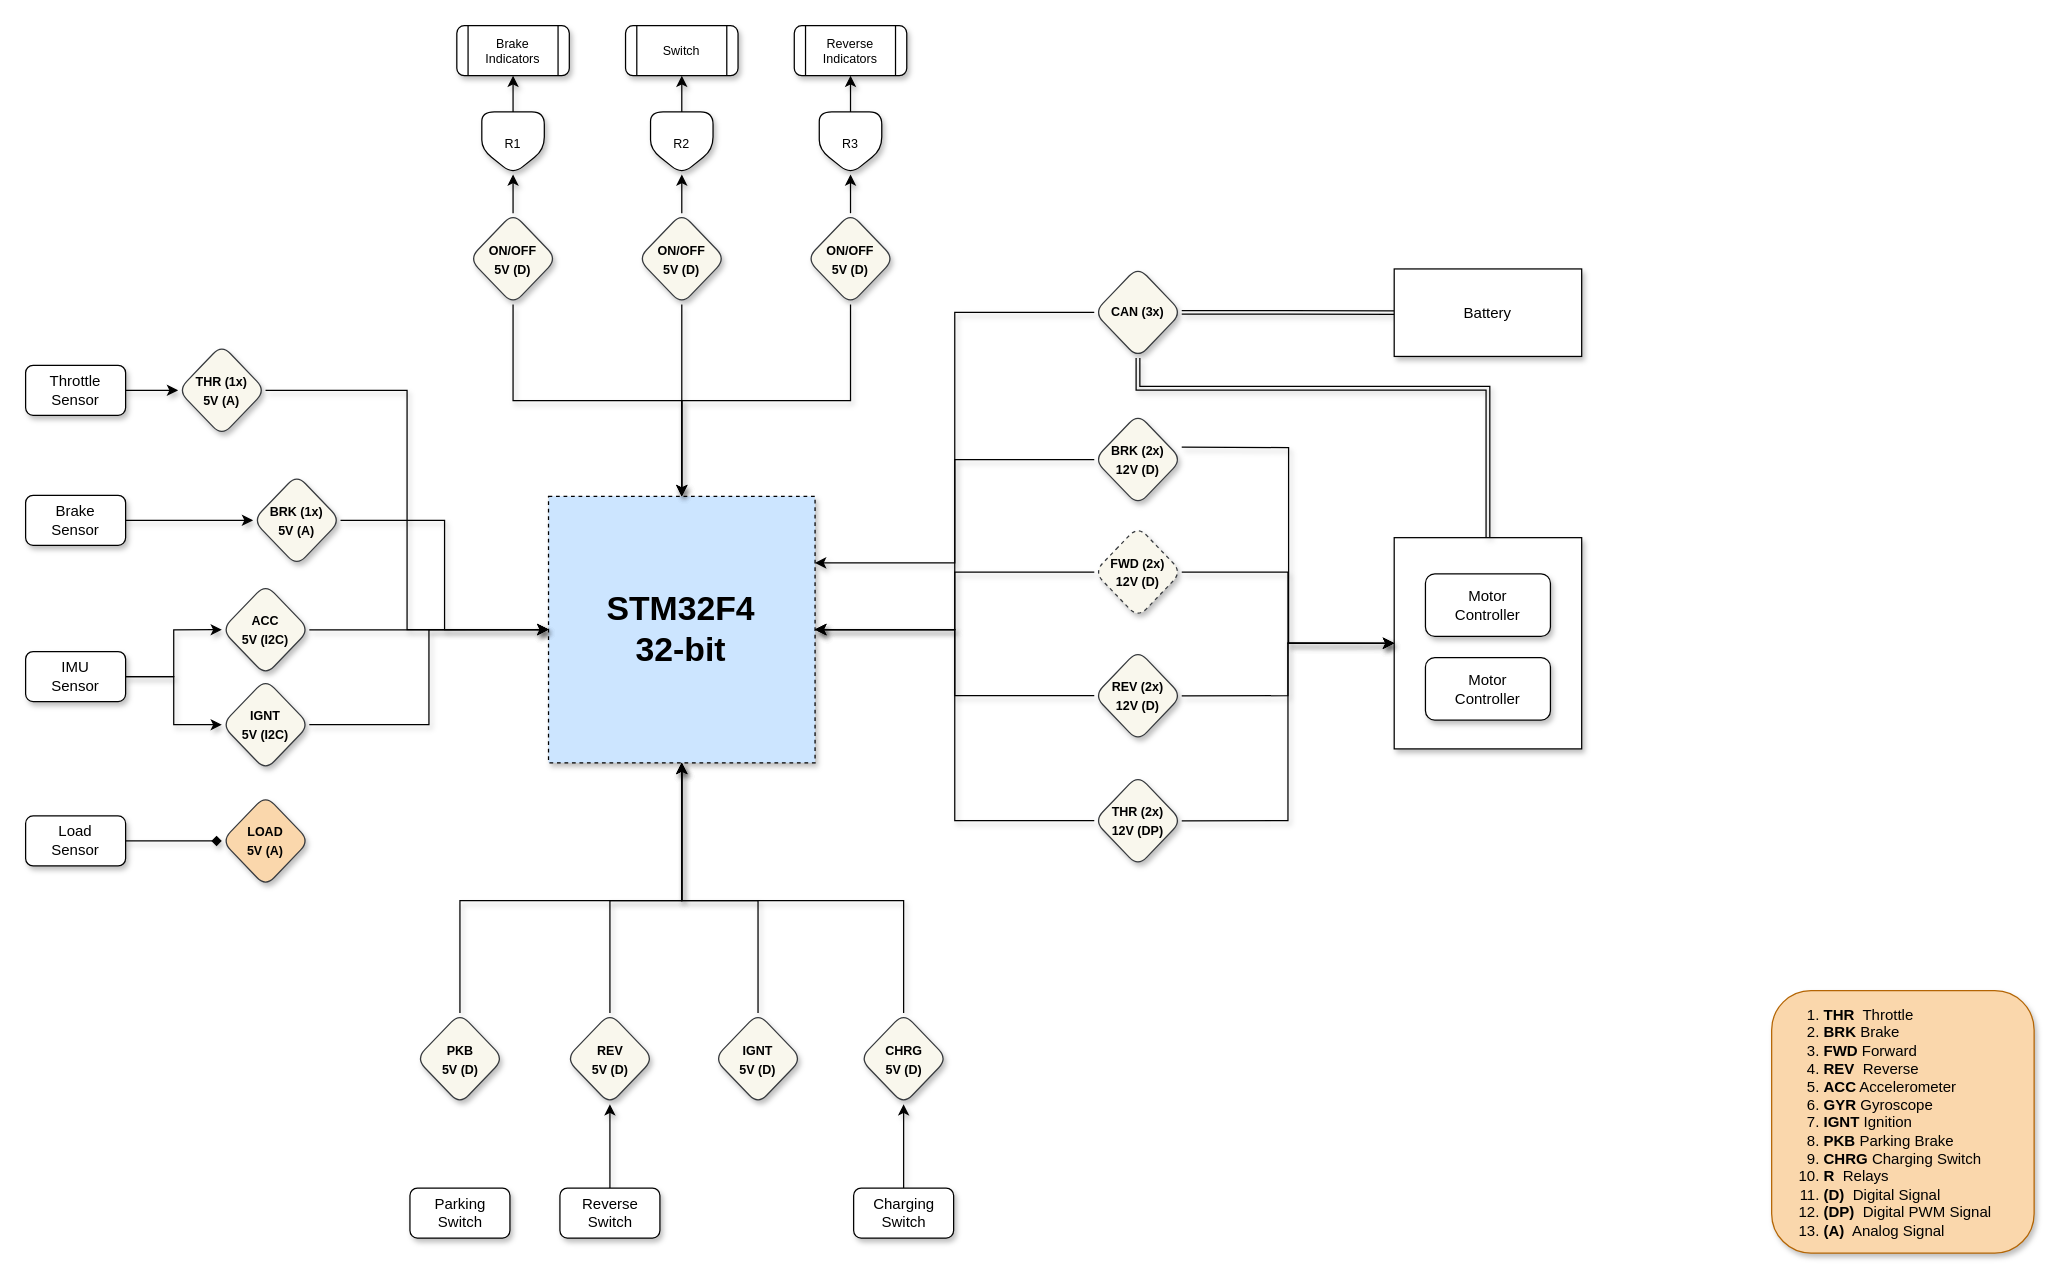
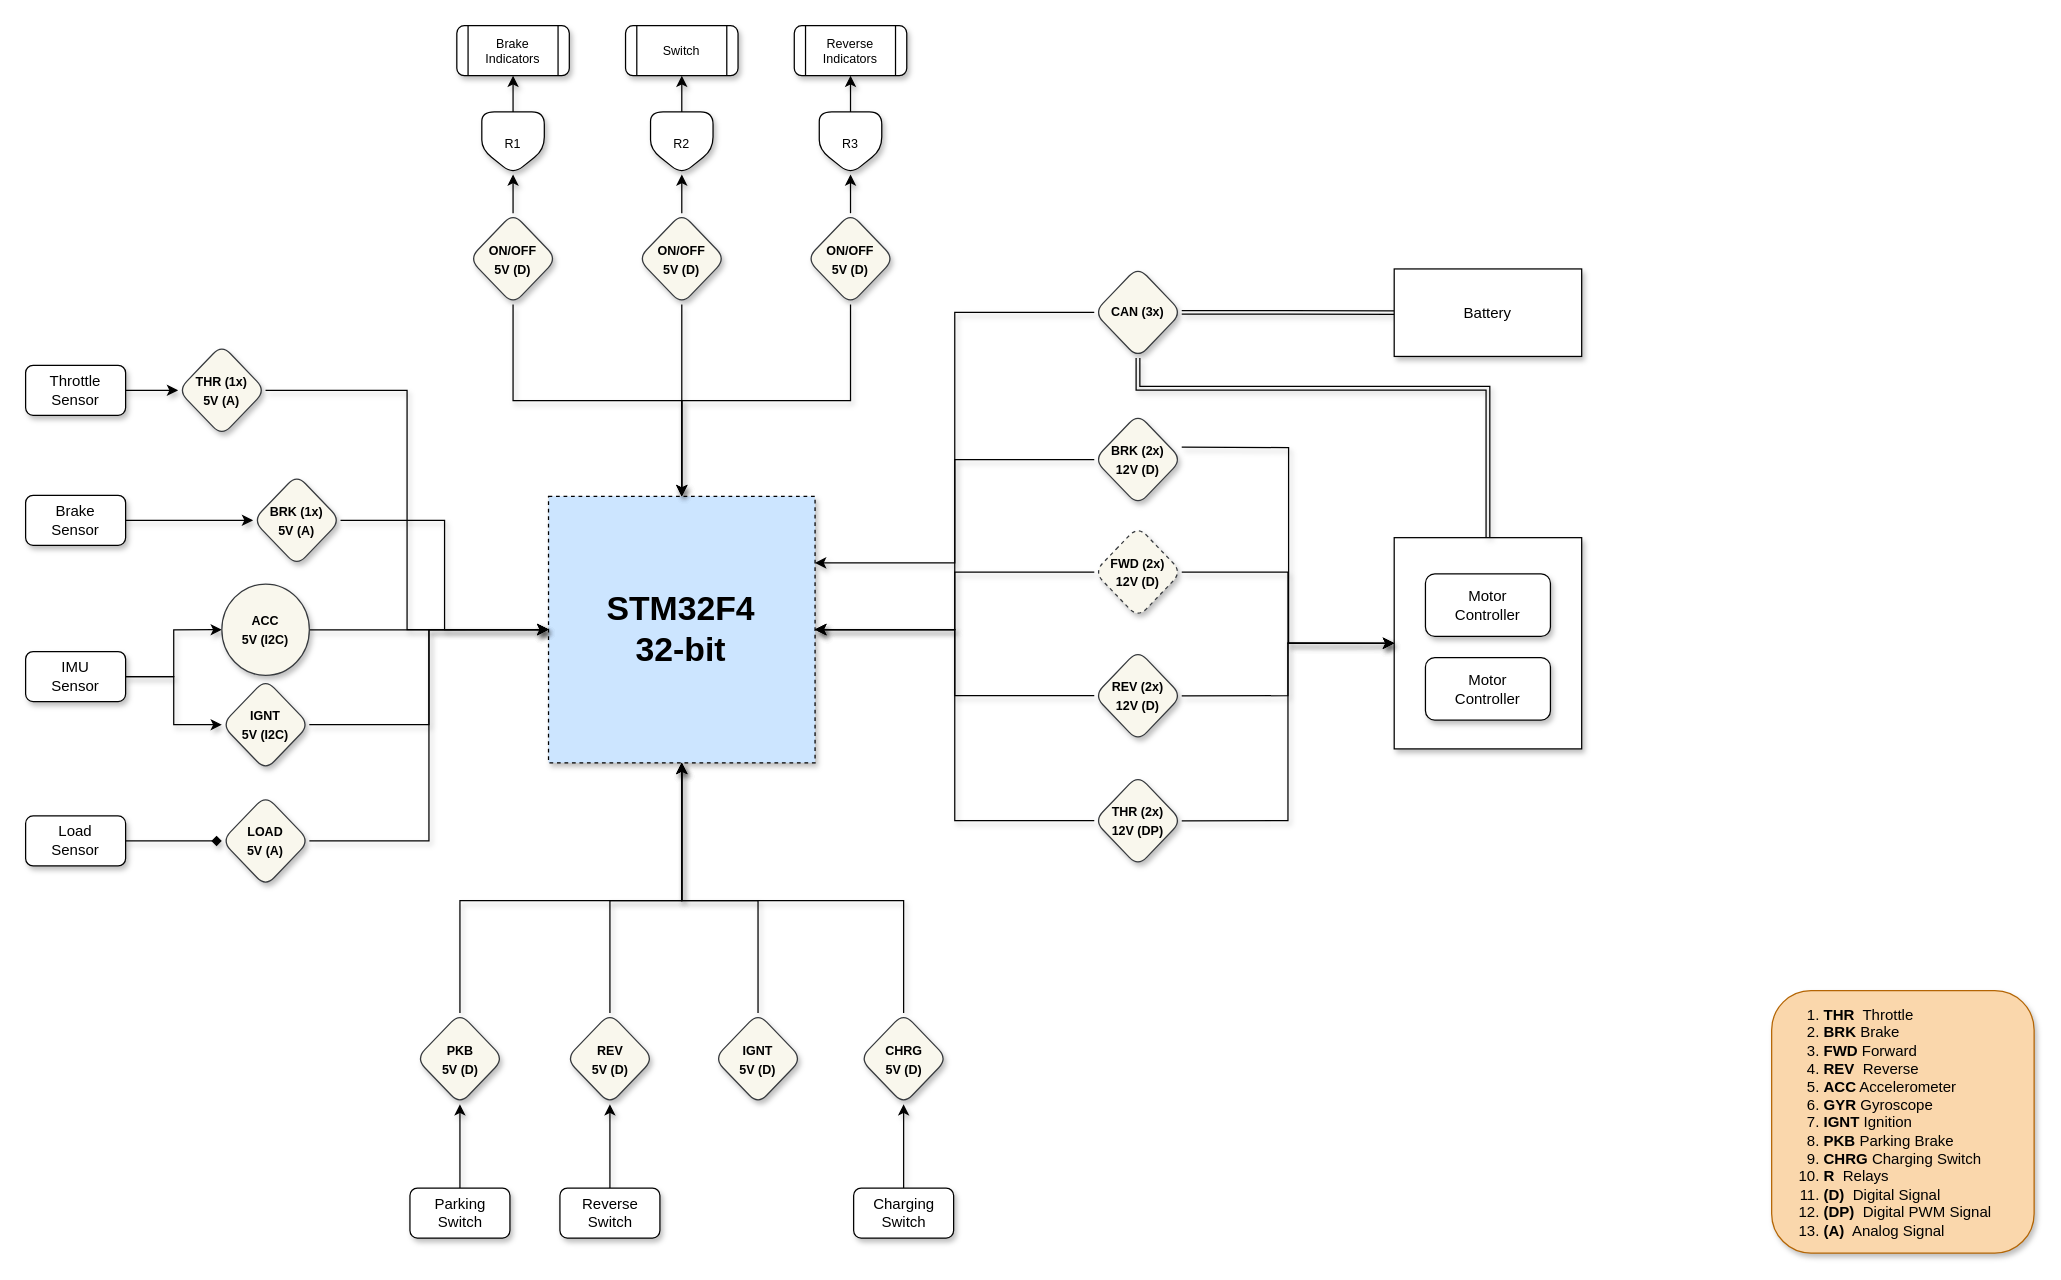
- <mxCell id="26" value="&lt;font style=&quot;font-size: 10px&quot;&gt;&lt;b&gt;ACC&lt;br&gt;5V (I2C)&lt;br&gt;&lt;/b&gt;&lt;/font&gt;" style="rhombus;whiteSpace=wrap;html=1;shadow=1;rounded=1;fillColor=#f9f7ed;strokeColor=#36393d;" vertex="1" parent="1"><mxGeometry x="177" y="466.75" width="70" height="73" as="geometry" /></mxCell>
+ <mxCell id="26" value="&lt;font style=&quot;font-size: 10px&quot;&gt;&lt;b&gt;ACC&lt;br&gt;5V (I2C)&lt;br&gt;&lt;/b&gt;&lt;/font&gt;" style="ellipse;whiteSpace=wrap;html=1;shadow=1;fillColor=#f9f7ed;strokeColor=#36393d;" vertex="1" parent="1"><mxGeometry x="177" y="466.75" width="70" height="73" as="geometry" /></mxCell>
- <mxCell id="32" value="&lt;font style=&quot;font-size: 10px&quot;&gt;&lt;b&gt;LOAD&lt;br&gt;5V (A)&lt;br&gt;&lt;/b&gt;&lt;/font&gt;" style="rhombus;whiteSpace=wrap;html=1;shadow=1;rounded=1;fillColor=#fad7ac;strokeColor=#36393d;" vertex="1" parent="1"><mxGeometry x="177" y="635.75" width="70" height="73" as="geometry" /></mxCell>
+ <mxCell id="32" value="&lt;font style=&quot;font-size: 10px&quot;&gt;&lt;b&gt;LOAD&lt;br&gt;5V (A)&lt;br&gt;&lt;/b&gt;&lt;/font&gt;" style="rhombus;whiteSpace=wrap;html=1;shadow=1;rounded=1;fillColor=#f9f7ed;strokeColor=#36393d;" vertex="1" parent="1"><mxGeometry x="177" y="635.75" width="70" height="73" as="geometry" /></mxCell>
+ <mxCell id="31" style="edgeStyle=orthogonalEdgeStyle;rounded=0;orthogonalLoop=1;jettySize=auto;html=1;exitX=1;exitY=0.5;exitDx=0;exitDy=0;entryX=0;entryY=0.5;entryDx=0;entryDy=0;shadow=1;fontSize=12;elbow=vertical;" edge="1" parent="1" source="32" target="2"><mxGeometry relative="1" as="geometry" /></mxCell>
+ <mxCell id="55" style="edgeStyle=orthogonalEdgeStyle;rounded=0;orthogonalLoop=1;jettySize=auto;html=1;exitX=0.5;exitY=0;exitDx=0;exitDy=0;entryX=0.5;entryY=1;entryDx=0;entryDy=0;shadow=1;fontSize=27;" edge="1" parent="1" source="56" target="62"><mxGeometry relative="1" as="geometry" /></mxCell>
